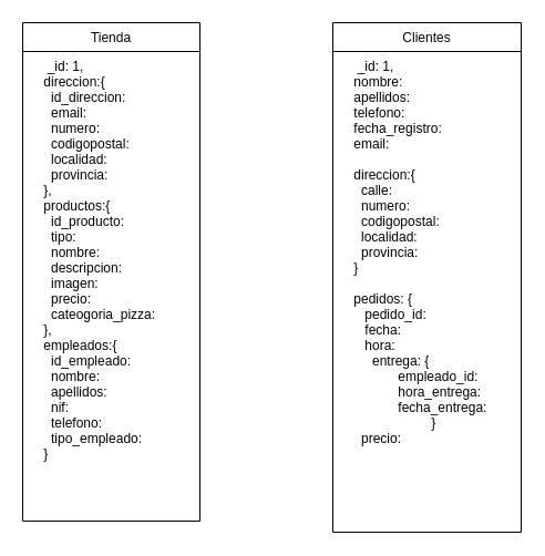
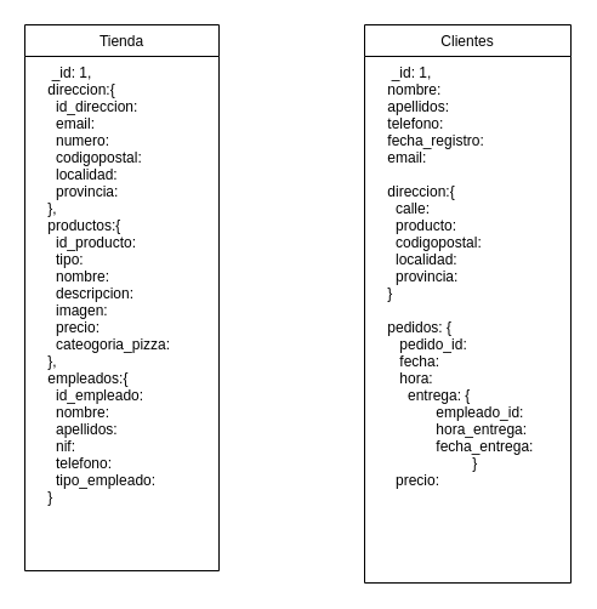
- <mxCell id="5" value="     _id: 1,&#10;    nombre:&#10;    apellidos:&#10;    telefono:&#10;    fecha_registro: &#10;    email: &#10;&#10;    direccion:{&#10;      calle: &#10;      numero: &#10;      codigopostal: &#10;      localidad: &#10;      provincia: &#10;    }&#10;&#10;    pedidos: {&#10;       pedido_id: &#10;       fecha: &#10;       hora: &#10;         entrega: {&#10;                empleado_id: &#10;                hora_entrega: &#10;                fecha_entrega: &#10;                         }&#10;      precio: " style="text;strokeColor=none;fillColor=none;align=left;verticalAlign=top;spacingLeft=4;spacingRight=4;overflow=hidden;rotatable=0;points=[[0,0.5],[1,0.5]];portConstraint=eastwest;" vertex="1" parent="4"><mxGeometry y="26" width="170" height="434" as="geometry" /></mxCell>
+ <mxCell id="5" value="     _id: 1,&#10;    nombre:&#10;    apellidos:&#10;    telefono:&#10;    fecha_registro: &#10;    email: &#10;&#10;    direccion:{&#10;      calle: &#10;      producto: &#10;      codigopostal: &#10;      localidad: &#10;      provincia: &#10;    }&#10;&#10;    pedidos: {&#10;       pedido_id: &#10;       fecha: &#10;       hora: &#10;         entrega: {&#10;                empleado_id: &#10;                hora_entrega: &#10;                fecha_entrega: &#10;                         }&#10;      precio: " style="text;strokeColor=none;fillColor=none;align=left;verticalAlign=top;spacingLeft=4;spacingRight=4;overflow=hidden;rotatable=0;points=[[0,0.5],[1,0.5]];portConstraint=eastwest;" vertex="1" parent="4"><mxGeometry y="26" width="170" height="434" as="geometry" /></mxCell>
